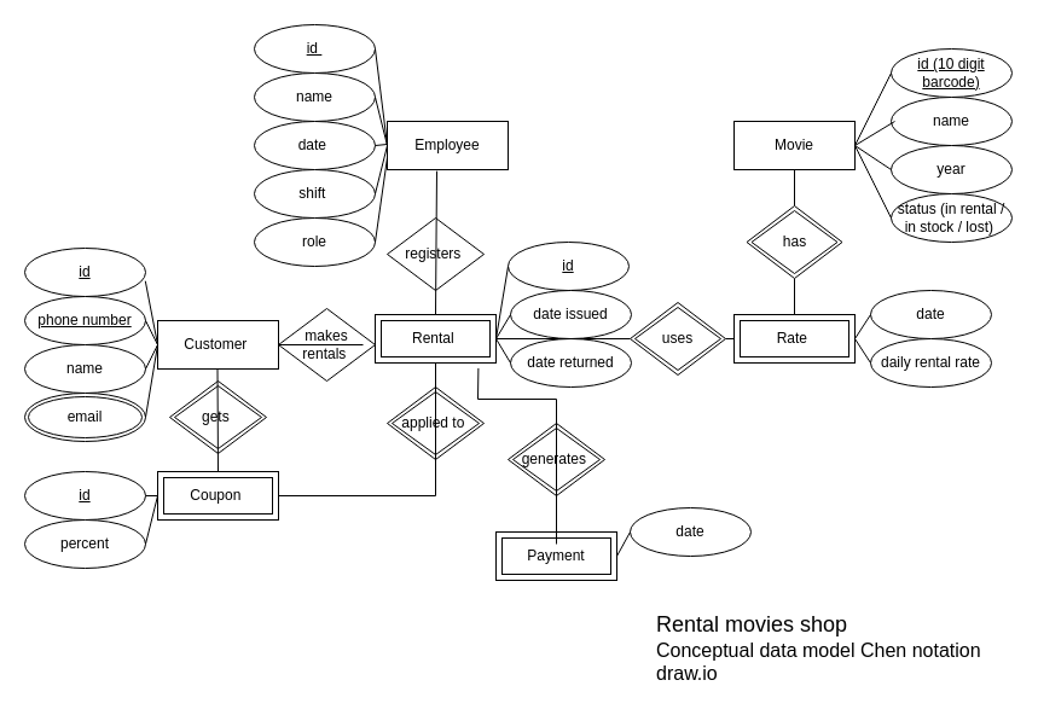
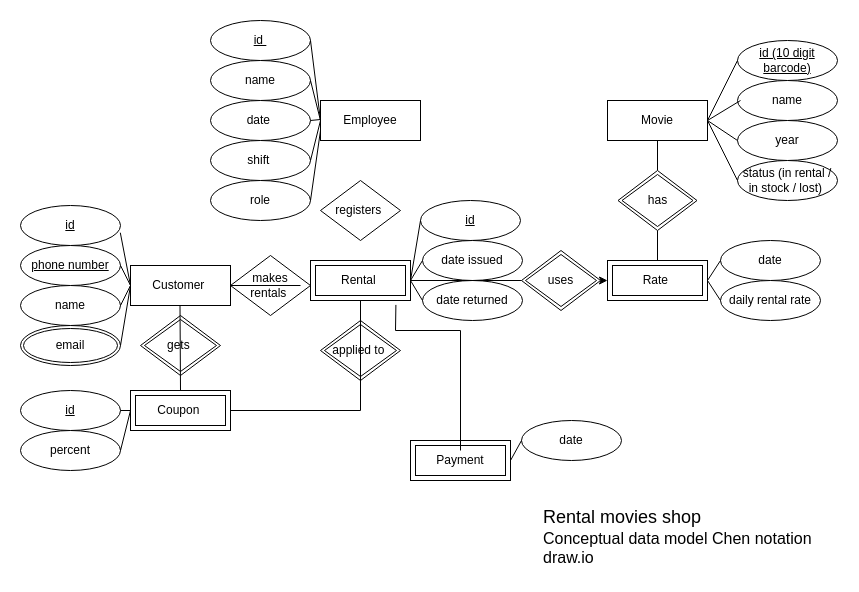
- <mxCell id="41" value="" style="endArrow=none;html=1;rounded=0;entryX=0.5;entryY=0;entryDx=0;entryDy=0;exitX=0.41;exitY=1.03;exitDx=0;exitDy=0;exitPerimeter=0;" parent="1" source="39" target="51" edge="1"><mxGeometry relative="1" as="geometry"><mxPoint x="360" y="150" as="sourcePoint" /><mxPoint x="349.5" y="207.5" as="targetPoint" /></mxGeometry></mxCell>
- <mxCell id="32" value="" style="endArrow=none;html=1;rounded=0;entryX=0;entryY=0.5;entryDx=0;entryDy=0;" parent="1" source="35" target="62" edge="1"><mxGeometry relative="1" as="geometry"><mxPoint x="324" y="279" as="sourcePoint" /><mxPoint x="484" y="279" as="targetPoint" /></mxGeometry></mxCell>
+ <mxCell id="32" value="" style="endArrow=classic;html=1;rounded=0;entryX=0;entryY=0.5;entryDx=0;entryDy=0;" parent="1" source="35" target="62" edge="1"><mxGeometry relative="1" as="geometry"><mxPoint x="324" y="279" as="sourcePoint" /><mxPoint x="484" y="279" as="targetPoint" /></mxGeometry></mxCell>
- <mxCell id="58" value="generates&amp;nbsp;" style="shape=rhombus;double=1;perimeter=rhombusPerimeter;whiteSpace=wrap;html=1;align=center;" vertex="1" parent="1"><mxGeometry x="420" y="350" width="80" height="60" as="geometry" /></mxCell>
